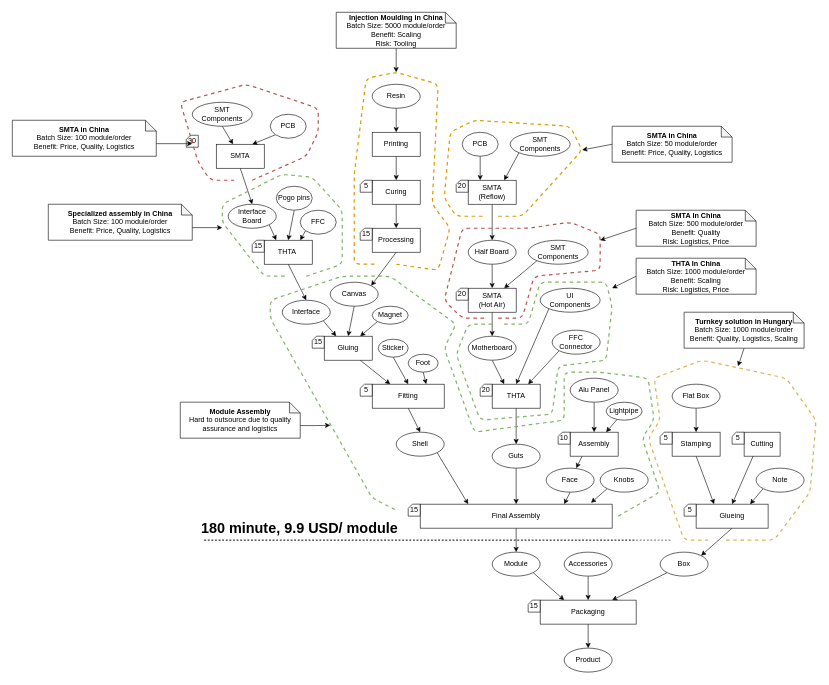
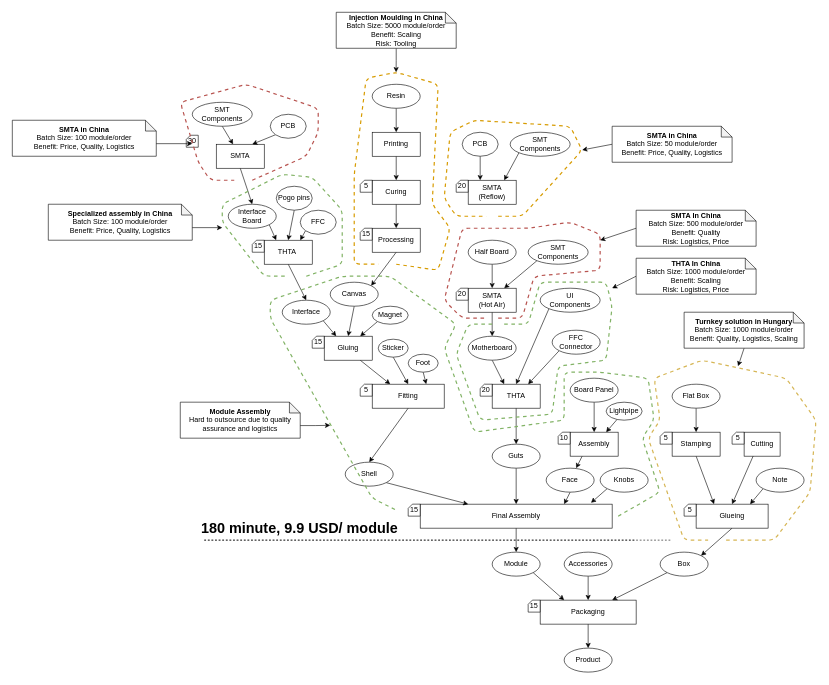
- <mxCell id="2" style="edgeStyle=none;rounded=0;orthogonalLoop=1;jettySize=auto;html=1;exitX=0.5;exitY=1;exitDx=0;exitDy=0;entryX=0.5;entryY=0;entryDx=0;entryDy=0;" parent="1" source="3" target="57" edge="1"><mxGeometry relative="1" as="geometry" /></mxCell>
- <mxCell id="19" value="Alu Panel" style="ellipse;whiteSpace=wrap;html=1;" parent="1" vertex="1"><mxGeometry x="950" y="630" width="80" height="40" as="geometry" /></mxCell>
+ <mxCell id="19" value="Board Panel" style="ellipse;whiteSpace=wrap;html=1;" parent="1" vertex="1"><mxGeometry x="950" y="630" width="80" height="40" as="geometry" /></mxCell>
- <mxCell id="31" value="Shell" style="ellipse;whiteSpace=wrap;html=1;" parent="1" vertex="1"><mxGeometry x="660" y="720" width="80" height="40" as="geometry" /></mxCell>
+ <mxCell id="31" value="Shell" style="ellipse;whiteSpace=wrap;html=1;" parent="1" vertex="1"><mxGeometry x="575" y="770" width="80" height="40" as="geometry" /></mxCell>
